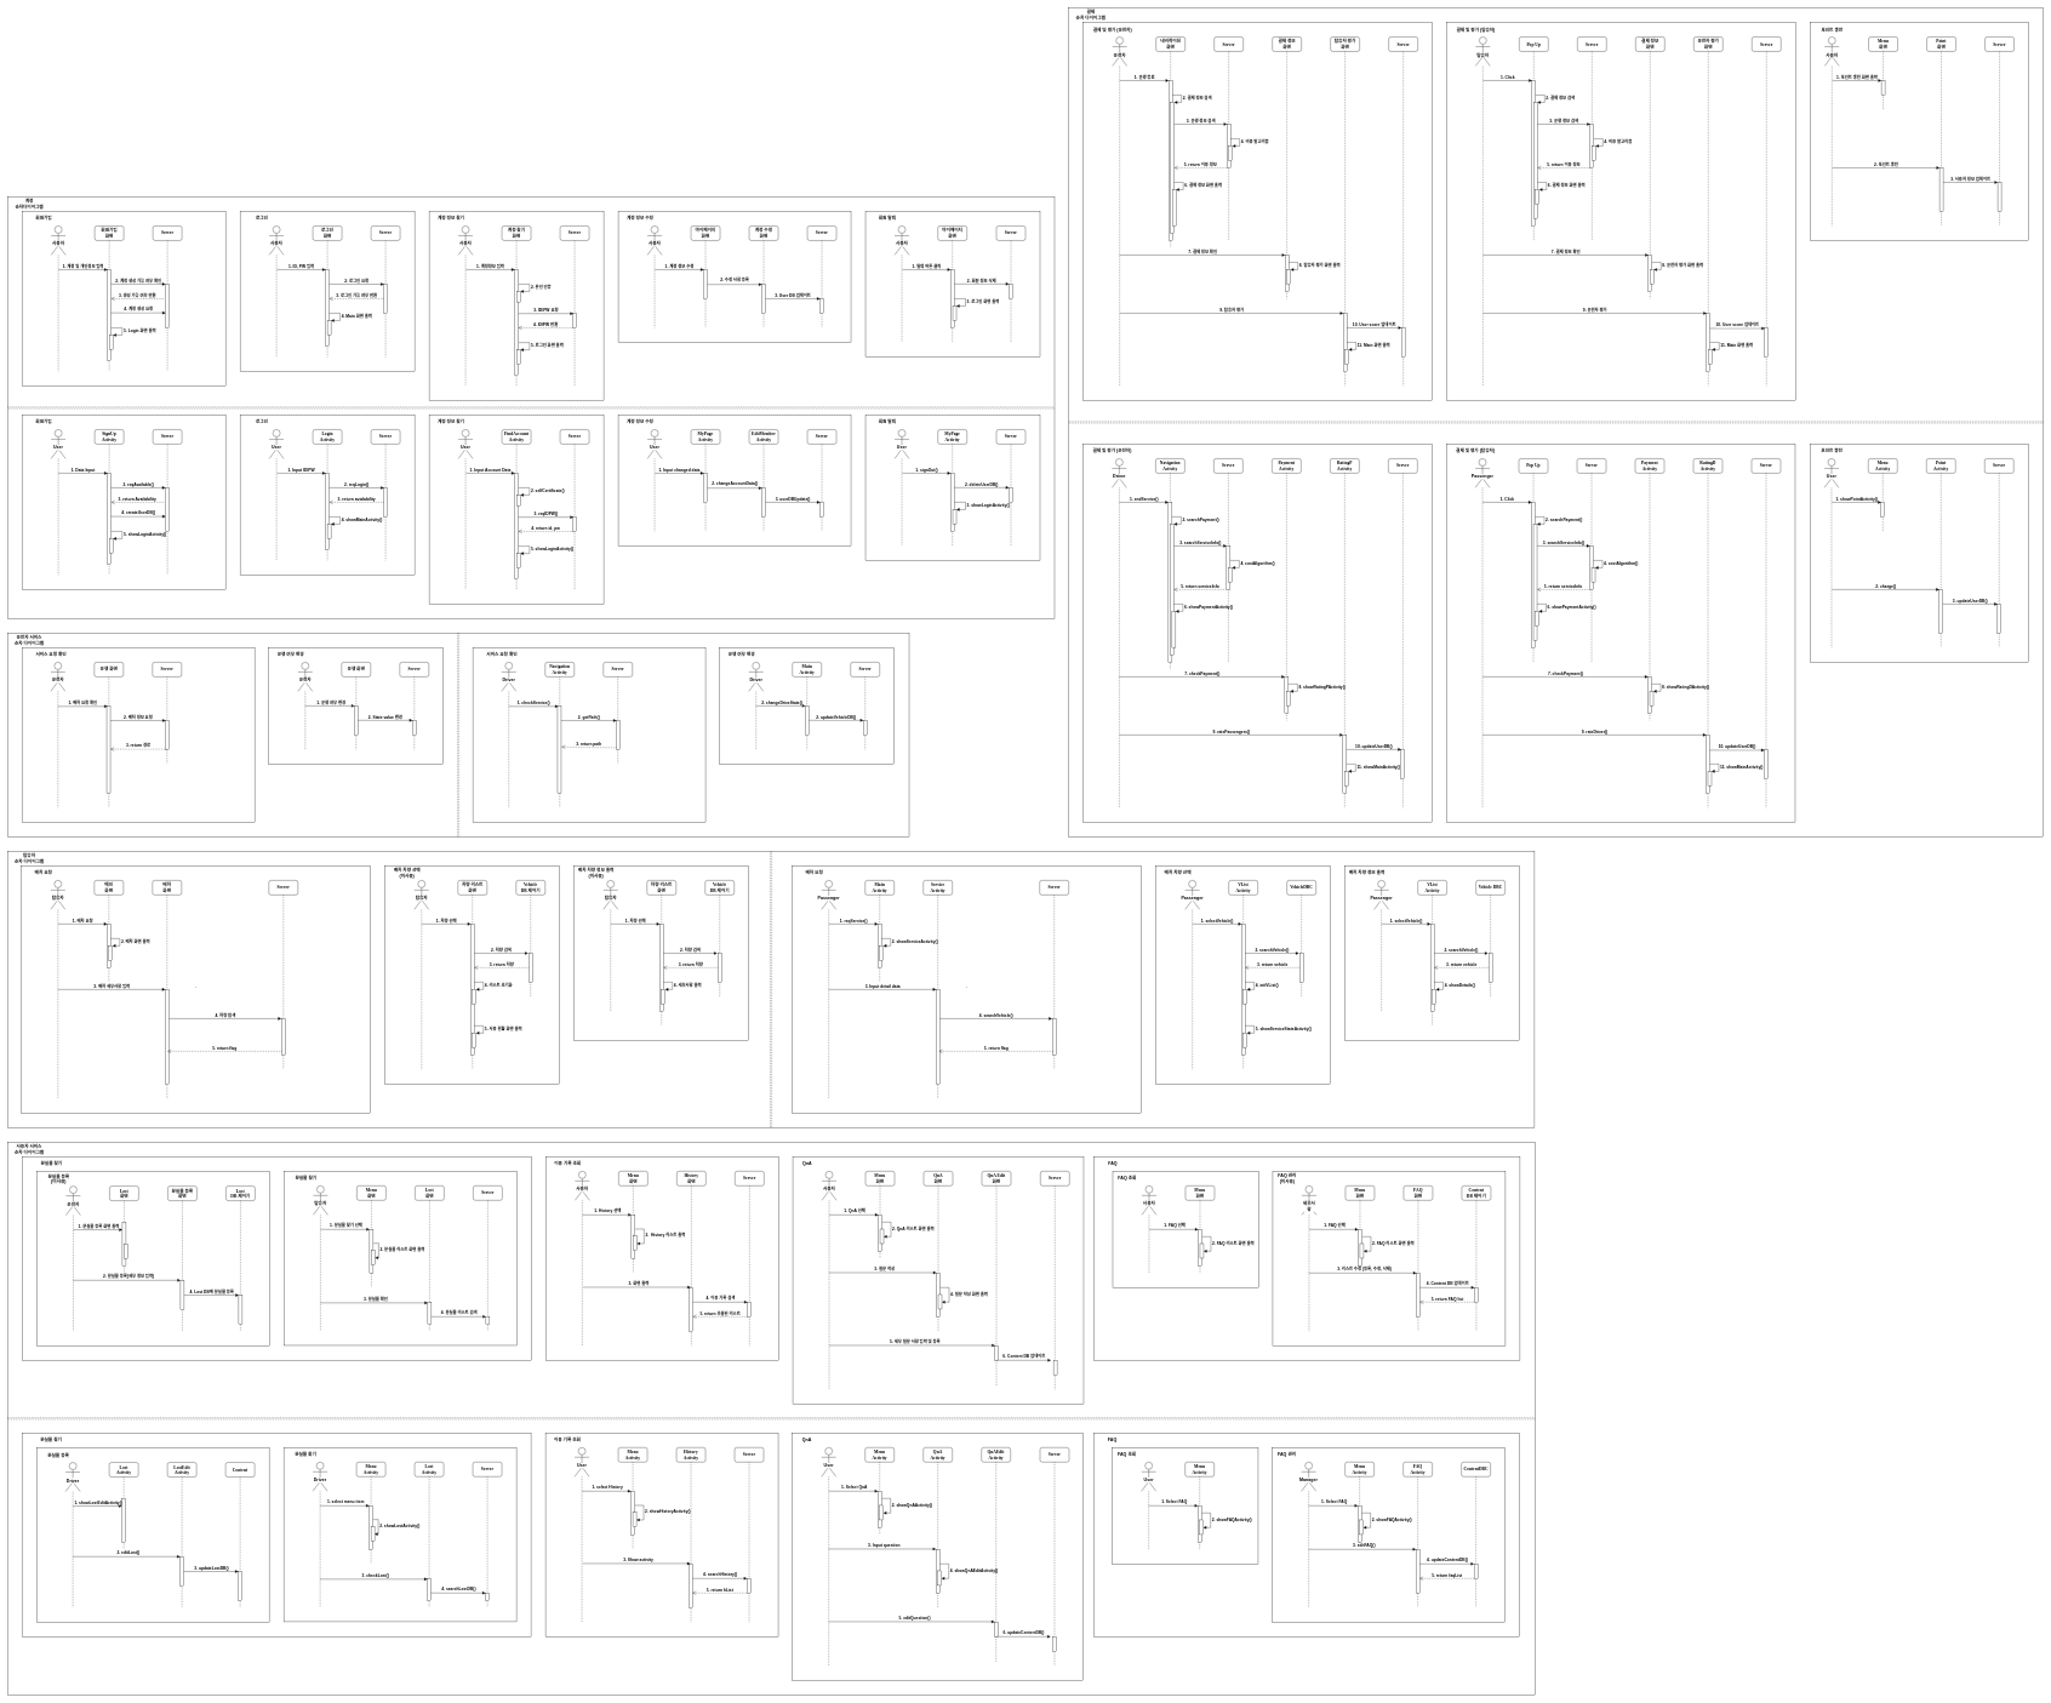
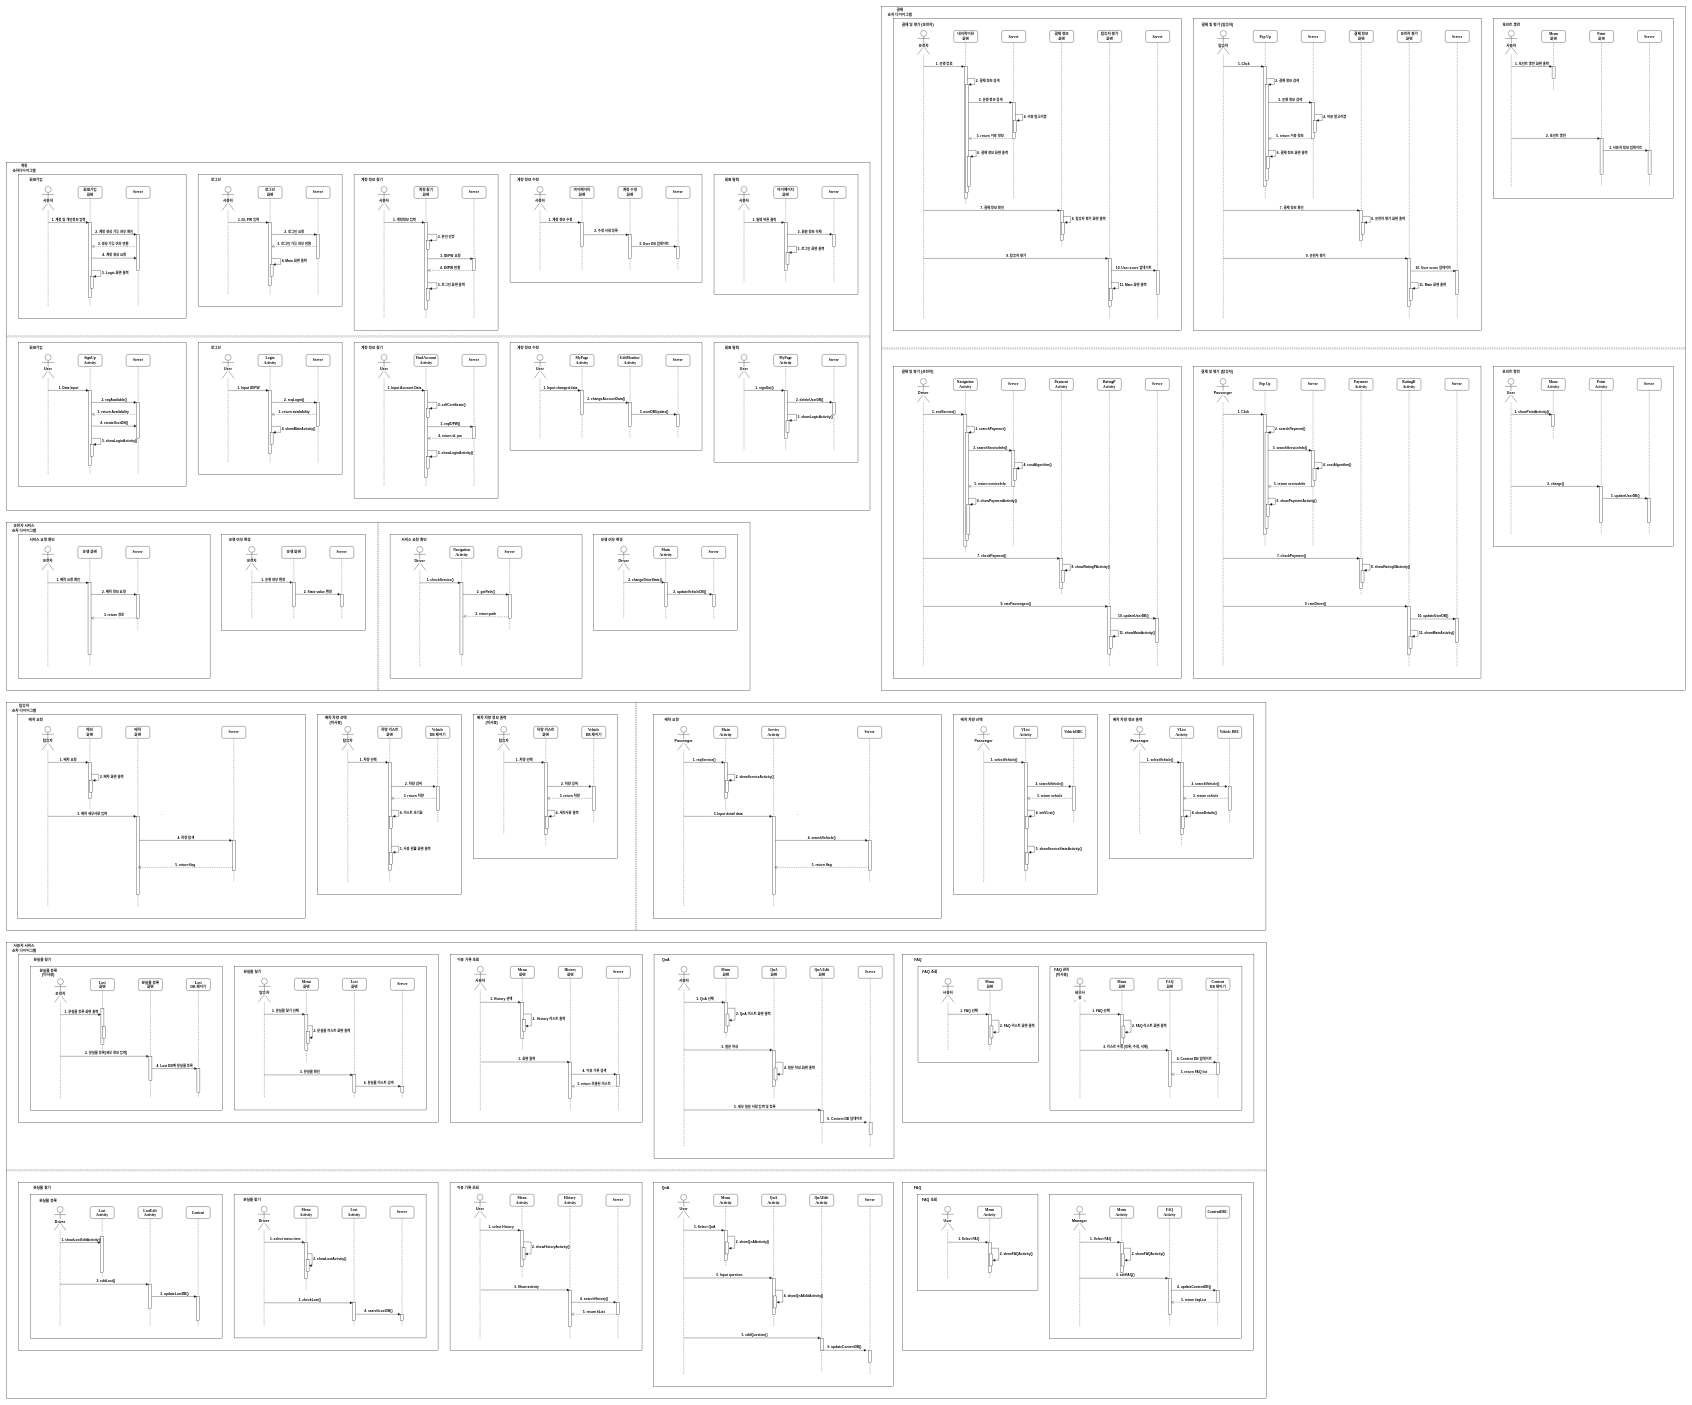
- <mxCell id="579" value="&lt;span&gt;FAQ 관리&lt;br&gt;&lt;/span&gt;" style="text;html=1;strokeColor=none;fillColor=none;align=center;verticalAlign=middle;whiteSpace=wrap;rounded=0;fontStyle=1" parent="1" vertex="1"><mxGeometry x="3499" y="3980" width="80" height="40" as="geometry" /></mxCell>
